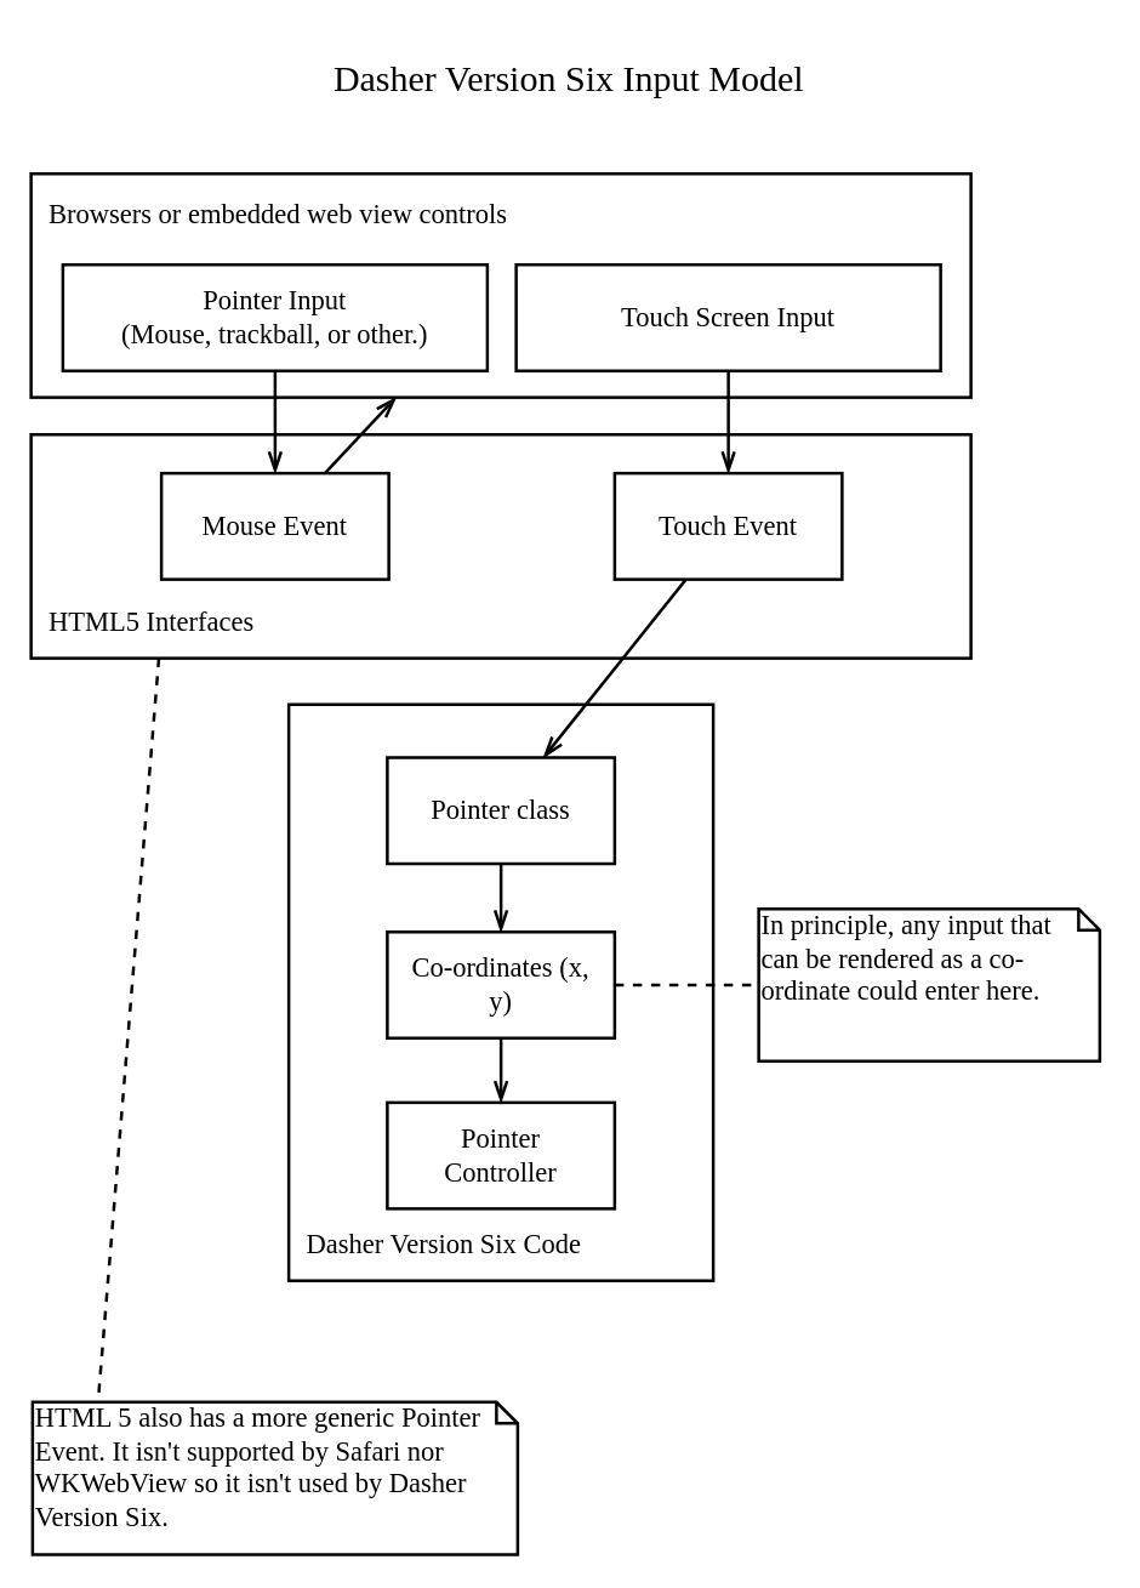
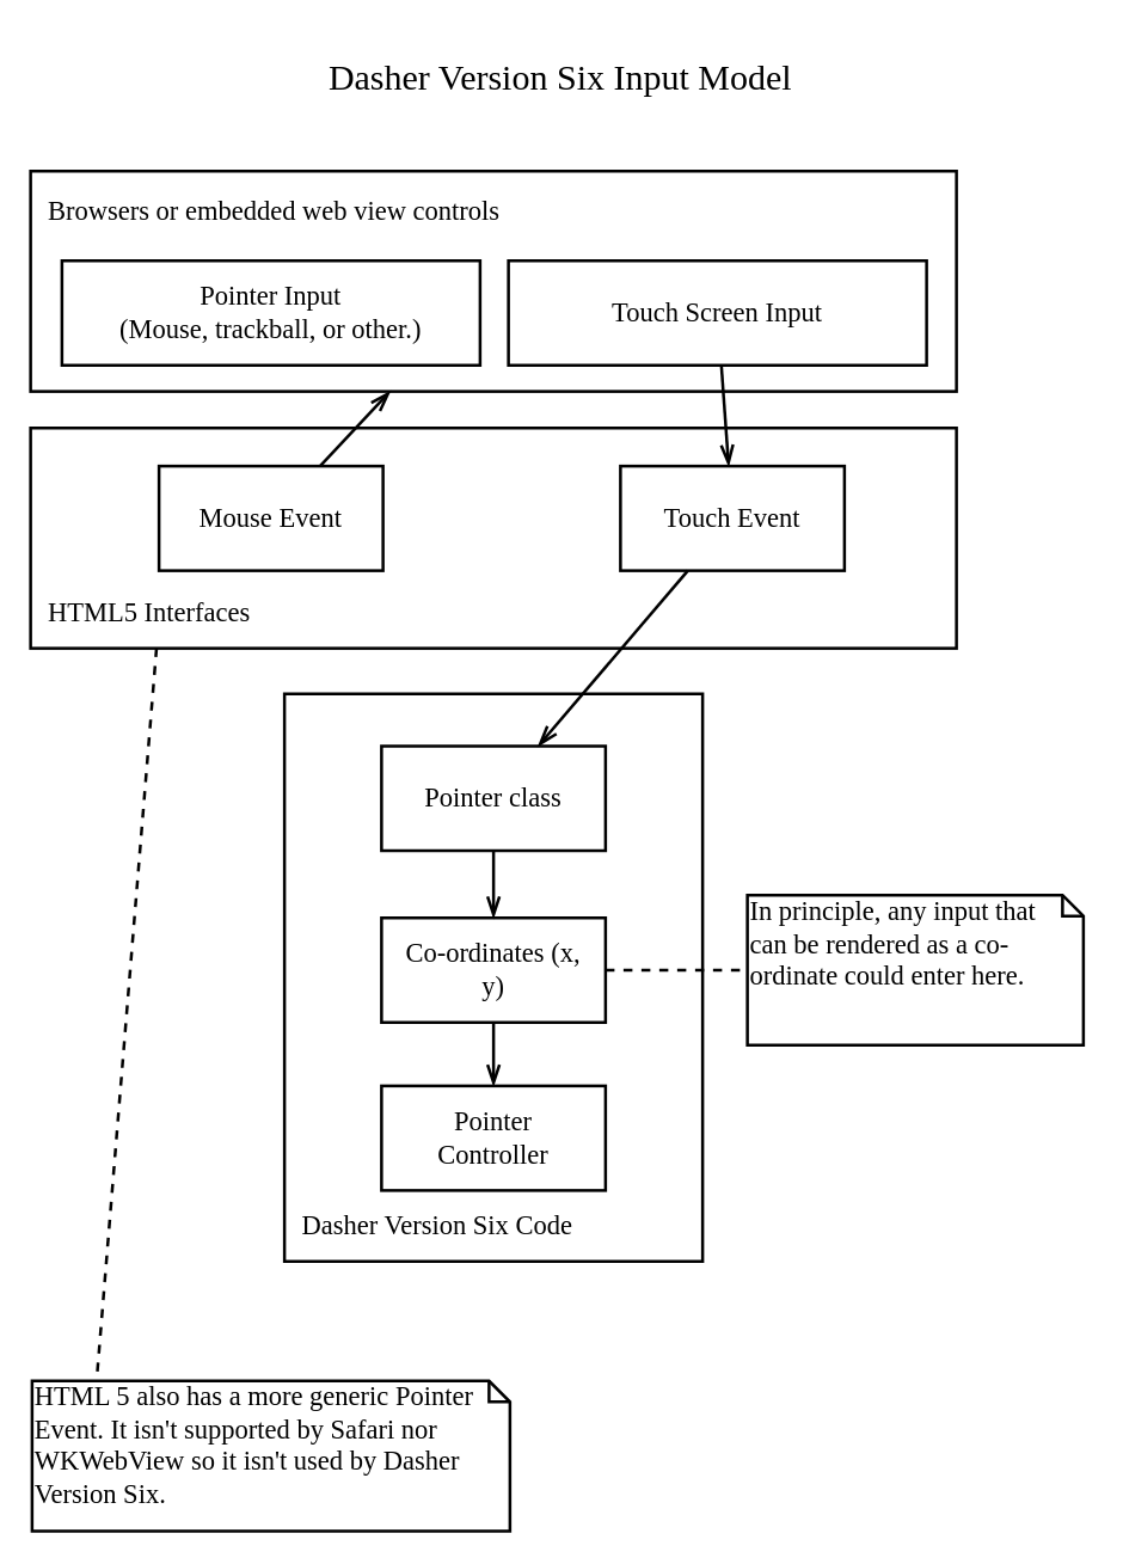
- <mxCell id="12" value="" style="endArrow=openThin;html=1;fontSize=18;strokeWidth=2;endFill=0;endSize=10;labelBackgroundColor=none;spacingTop=-55;align=left;rounded=0;elbow=vertical;fontFamily=Verdana;" parent="1" source="9" target="6" edge="1"><mxGeometry width="50" height="50" relative="1" as="geometry"><mxPoint x="-467.989" y="513.5" as="sourcePoint" /><mxPoint x="-441.011" y="391" as="targetPoint" /></mxGeometry></mxCell>
- <mxCell id="5" value="Touch Event" style="rounded=0;shadow=0;comic=0;labelBackgroundColor=none;strokeColor=#000000;strokeWidth=2;fillColor=none;fontFamily=Verdana;fontSize=18;fontColor=#000000;align=center;arcSize=20;spacingTop=10;spacingLeft=10;spacing=2;spacingBottom=10;spacingRight=10;points=[[0.2, 0], [0.4, 0], [0.6, 0], [0.8, 0], [0.5,1]];whiteSpace=wrap;verticalAlign=middle;" parent="1" vertex="1"><mxGeometry x="405" y="311.5" width="150" height="70" as="geometry" /></mxCell>
+ <mxCell id="5" value="Touch Event" style="rounded=0;shadow=0;comic=0;labelBackgroundColor=none;strokeColor=#000000;strokeWidth=2;fillColor=none;fontFamily=Verdana;fontSize=18;fontColor=#000000;align=center;arcSize=20;spacingTop=10;spacingLeft=10;spacing=2;spacingBottom=10;spacingRight=10;points=[[0.2, 0], [0.4, 0], [0.6, 0], [0.8, 0], [0.5,1]];whiteSpace=wrap;verticalAlign=middle;" parent="1" vertex="1"><mxGeometry x="415" y="311.5" width="150" height="70" as="geometry" /></mxCell>
